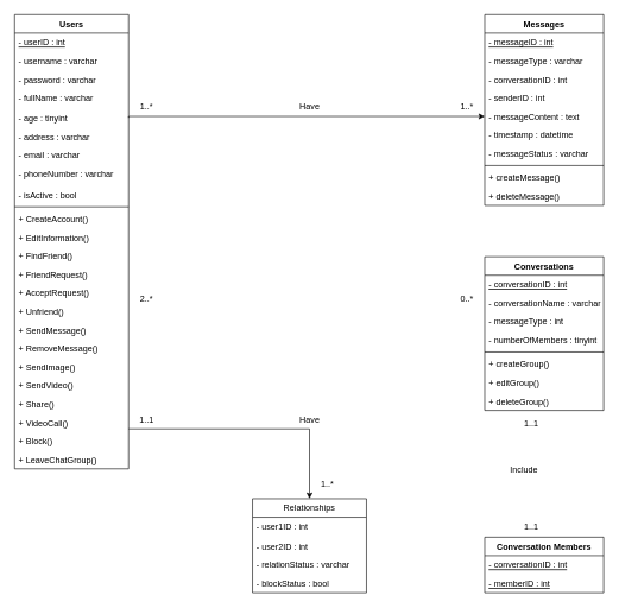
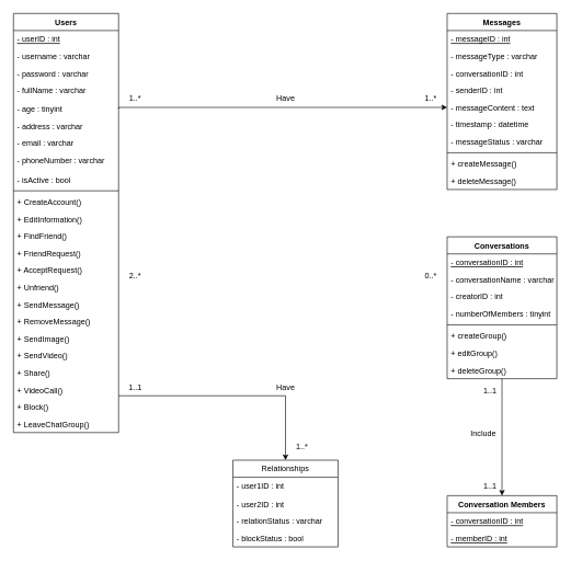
- <mxCell id="49" value="- messageType : int" style="text;strokeColor=none;fillColor=none;align=left;verticalAlign=top;spacingLeft=4;spacingRight=4;overflow=hidden;rotatable=0;points=[[0,0.5],[1,0.5]];portConstraint=eastwest;" parent="46" vertex="1"><mxGeometry y="78" width="167" height="26" as="geometry" /></mxCell>
+ <mxCell id="49" value="- creatorID : int" style="text;strokeColor=none;fillColor=none;align=left;verticalAlign=top;spacingLeft=4;spacingRight=4;overflow=hidden;rotatable=0;points=[[0,0.5],[1,0.5]];portConstraint=eastwest;" parent="46" vertex="1"><mxGeometry y="78" width="167" height="26" as="geometry" /></mxCell>
+ <mxCell id="55" style="edgeStyle=orthogonalEdgeStyle;rounded=0;orthogonalLoop=1;jettySize=auto;html=1;entryX=0.5;entryY=0;entryDx=0;entryDy=0;strokeColor=#000000;exitX=0.5;exitY=1;exitDx=0;exitDy=0;" parent="1" source="46" target="40" edge="1"><mxGeometry relative="1" as="geometry" /></mxCell>
